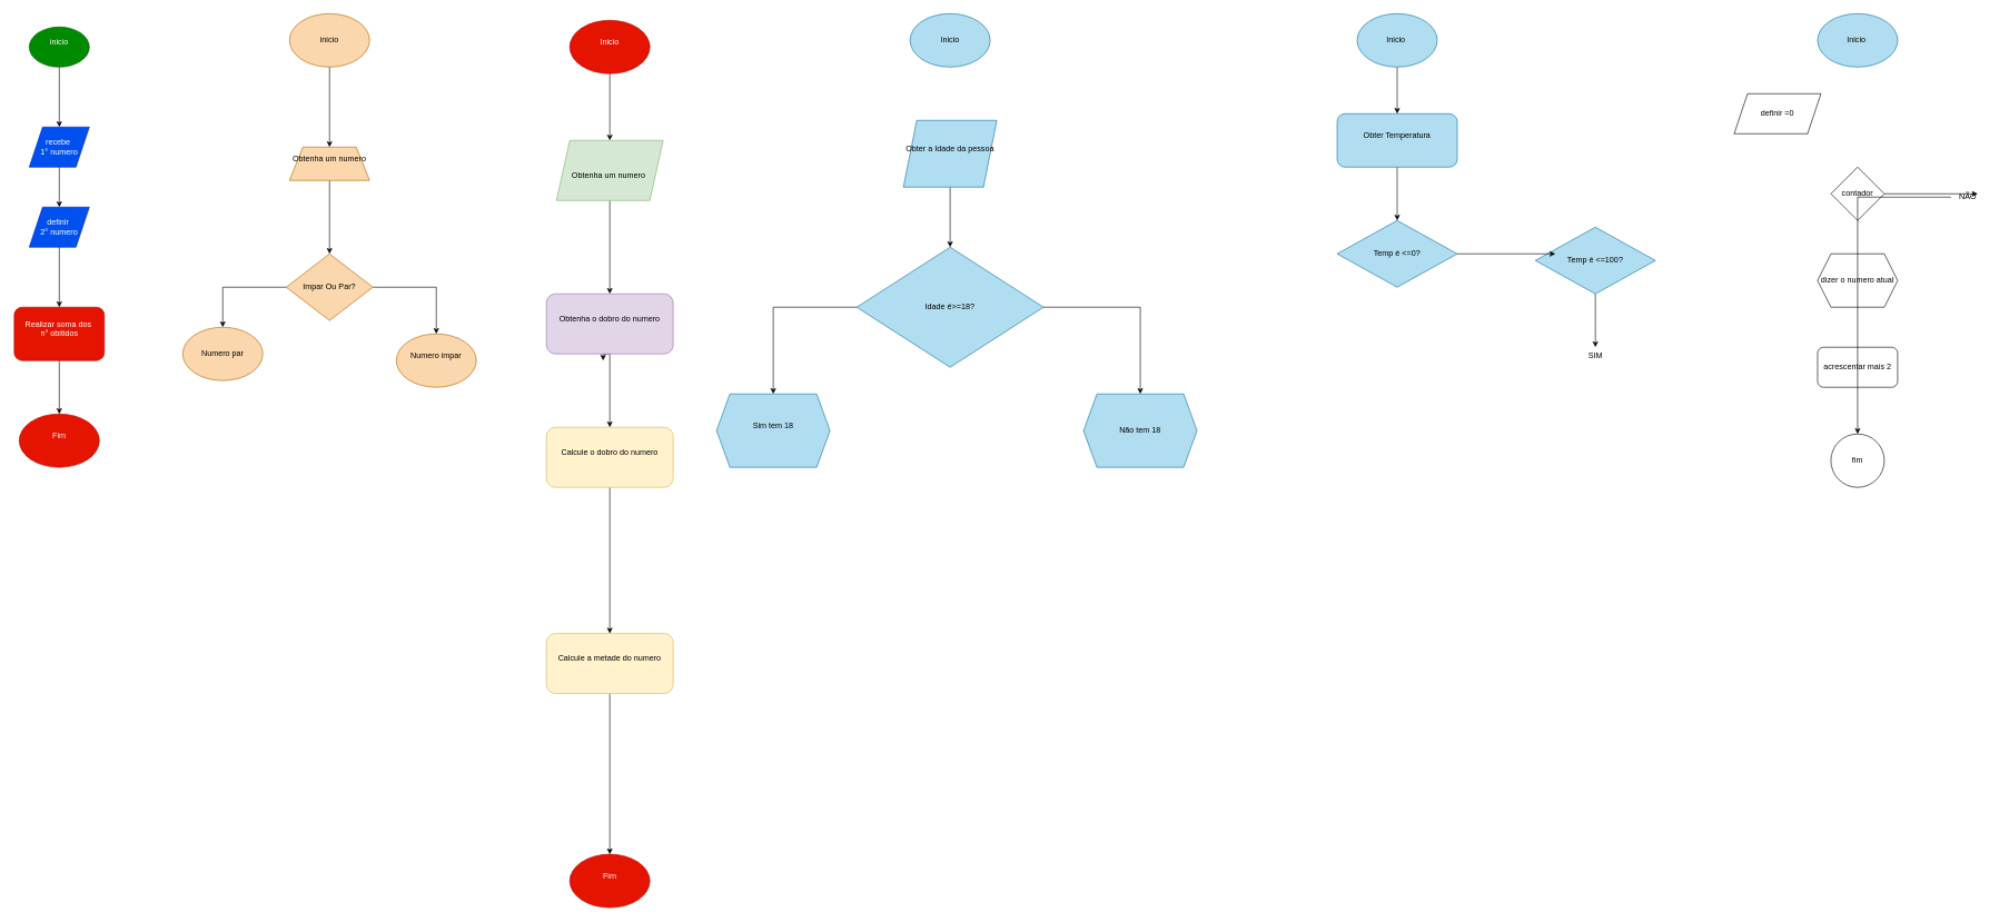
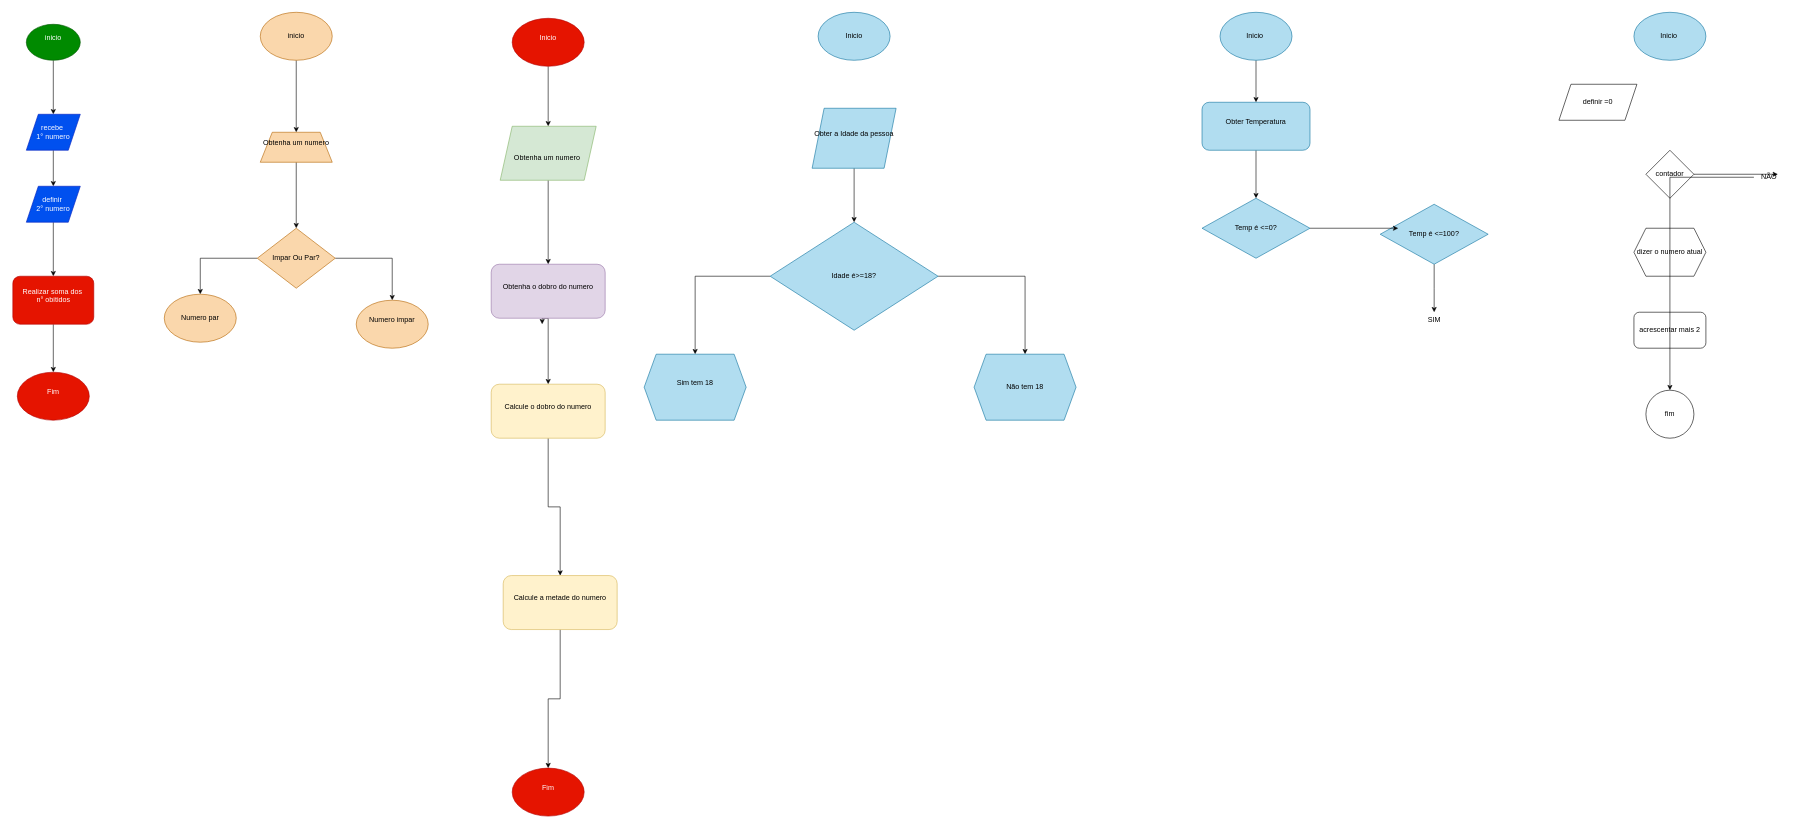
- <mxCell id="21" value="&lt;div&gt;Calcule a metade do numero&lt;/div&gt;&lt;div&gt;&lt;br&gt;&lt;/div&gt;" style="rounded=1;whiteSpace=wrap;html=1;fillColor=#fff2cc;strokeColor=#d6b656;" parent="1" vertex="1"><mxGeometry x="818" y="949" width="190" height="90" as="geometry" /></mxCell>
+ <mxCell id="21" value="&lt;div&gt;Calcule a metade do numero&lt;/div&gt;&lt;div&gt;&lt;br&gt;&lt;/div&gt;" style="rounded=1;whiteSpace=wrap;html=1;fillColor=#fff2cc;strokeColor=#d6b656;" parent="1" vertex="1"><mxGeometry x="838" y="959" width="190" height="90" as="geometry" /></mxCell>
